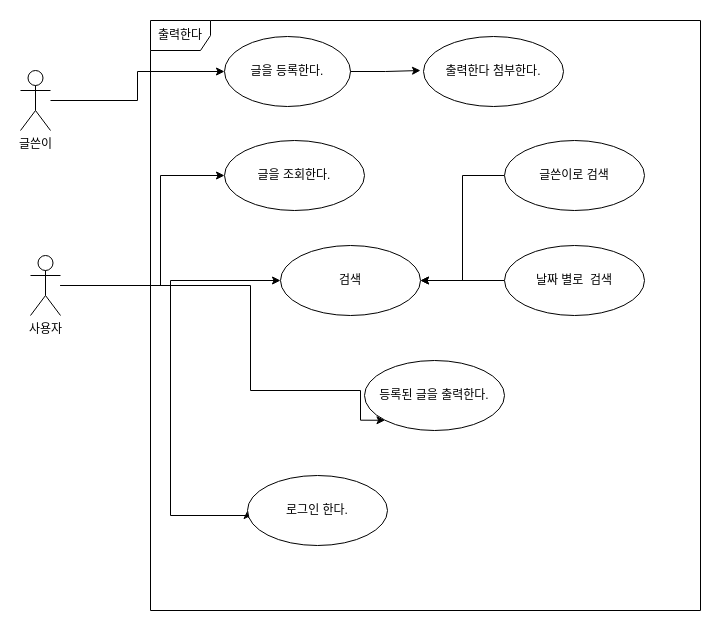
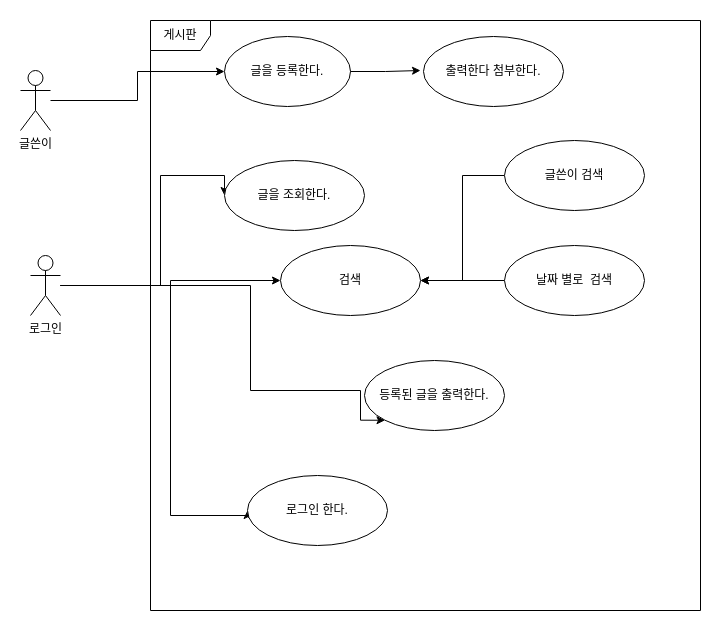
- <mxCell id="10" value="출력한다" style="shape=umlFrame;whiteSpace=wrap;html=1;pointerEvents=0;" vertex="1" parent="1"><mxGeometry x="150" y="20" width="550" height="590" as="geometry" /></mxCell>
+ <mxCell id="10" value="게시판" style="shape=umlFrame;whiteSpace=wrap;html=1;pointerEvents=0;" vertex="1" parent="1"><mxGeometry x="150" y="20" width="550" height="590" as="geometry" /></mxCell>
- <mxCell id="12" value="글을 조회한다." style="ellipse;whiteSpace=wrap;html=1;" vertex="1" parent="1"><mxGeometry x="224" y="140" width="140" height="70" as="geometry" /></mxCell>
+ <mxCell id="12" value="글을 조회한다." style="ellipse;whiteSpace=wrap;html=1;" vertex="1" parent="1"><mxGeometry x="224" y="160" width="140" height="70" as="geometry" /></mxCell>
- <mxCell id="18" value="글쓴이로 검색" style="ellipse;whiteSpace=wrap;html=1;" vertex="1" parent="1"><mxGeometry x="504" y="140" width="140" height="70" as="geometry" /></mxCell>
+ <mxCell id="18" value="글쓴이 검색" style="ellipse;whiteSpace=wrap;html=1;" vertex="1" parent="1"><mxGeometry x="504" y="140" width="140" height="70" as="geometry" /></mxCell>
- <mxCell id="6" value="사용자" style="shape=umlActor;verticalLabelPosition=bottom;verticalAlign=top;html=1;" vertex="1" parent="1"><mxGeometry x="30" y="255" width="30" height="60" as="geometry" /></mxCell>
+ <mxCell id="6" value="로그인" style="shape=umlActor;verticalLabelPosition=bottom;verticalAlign=top;html=1;" vertex="1" parent="1"><mxGeometry x="30" y="255" width="30" height="60" as="geometry" /></mxCell>
